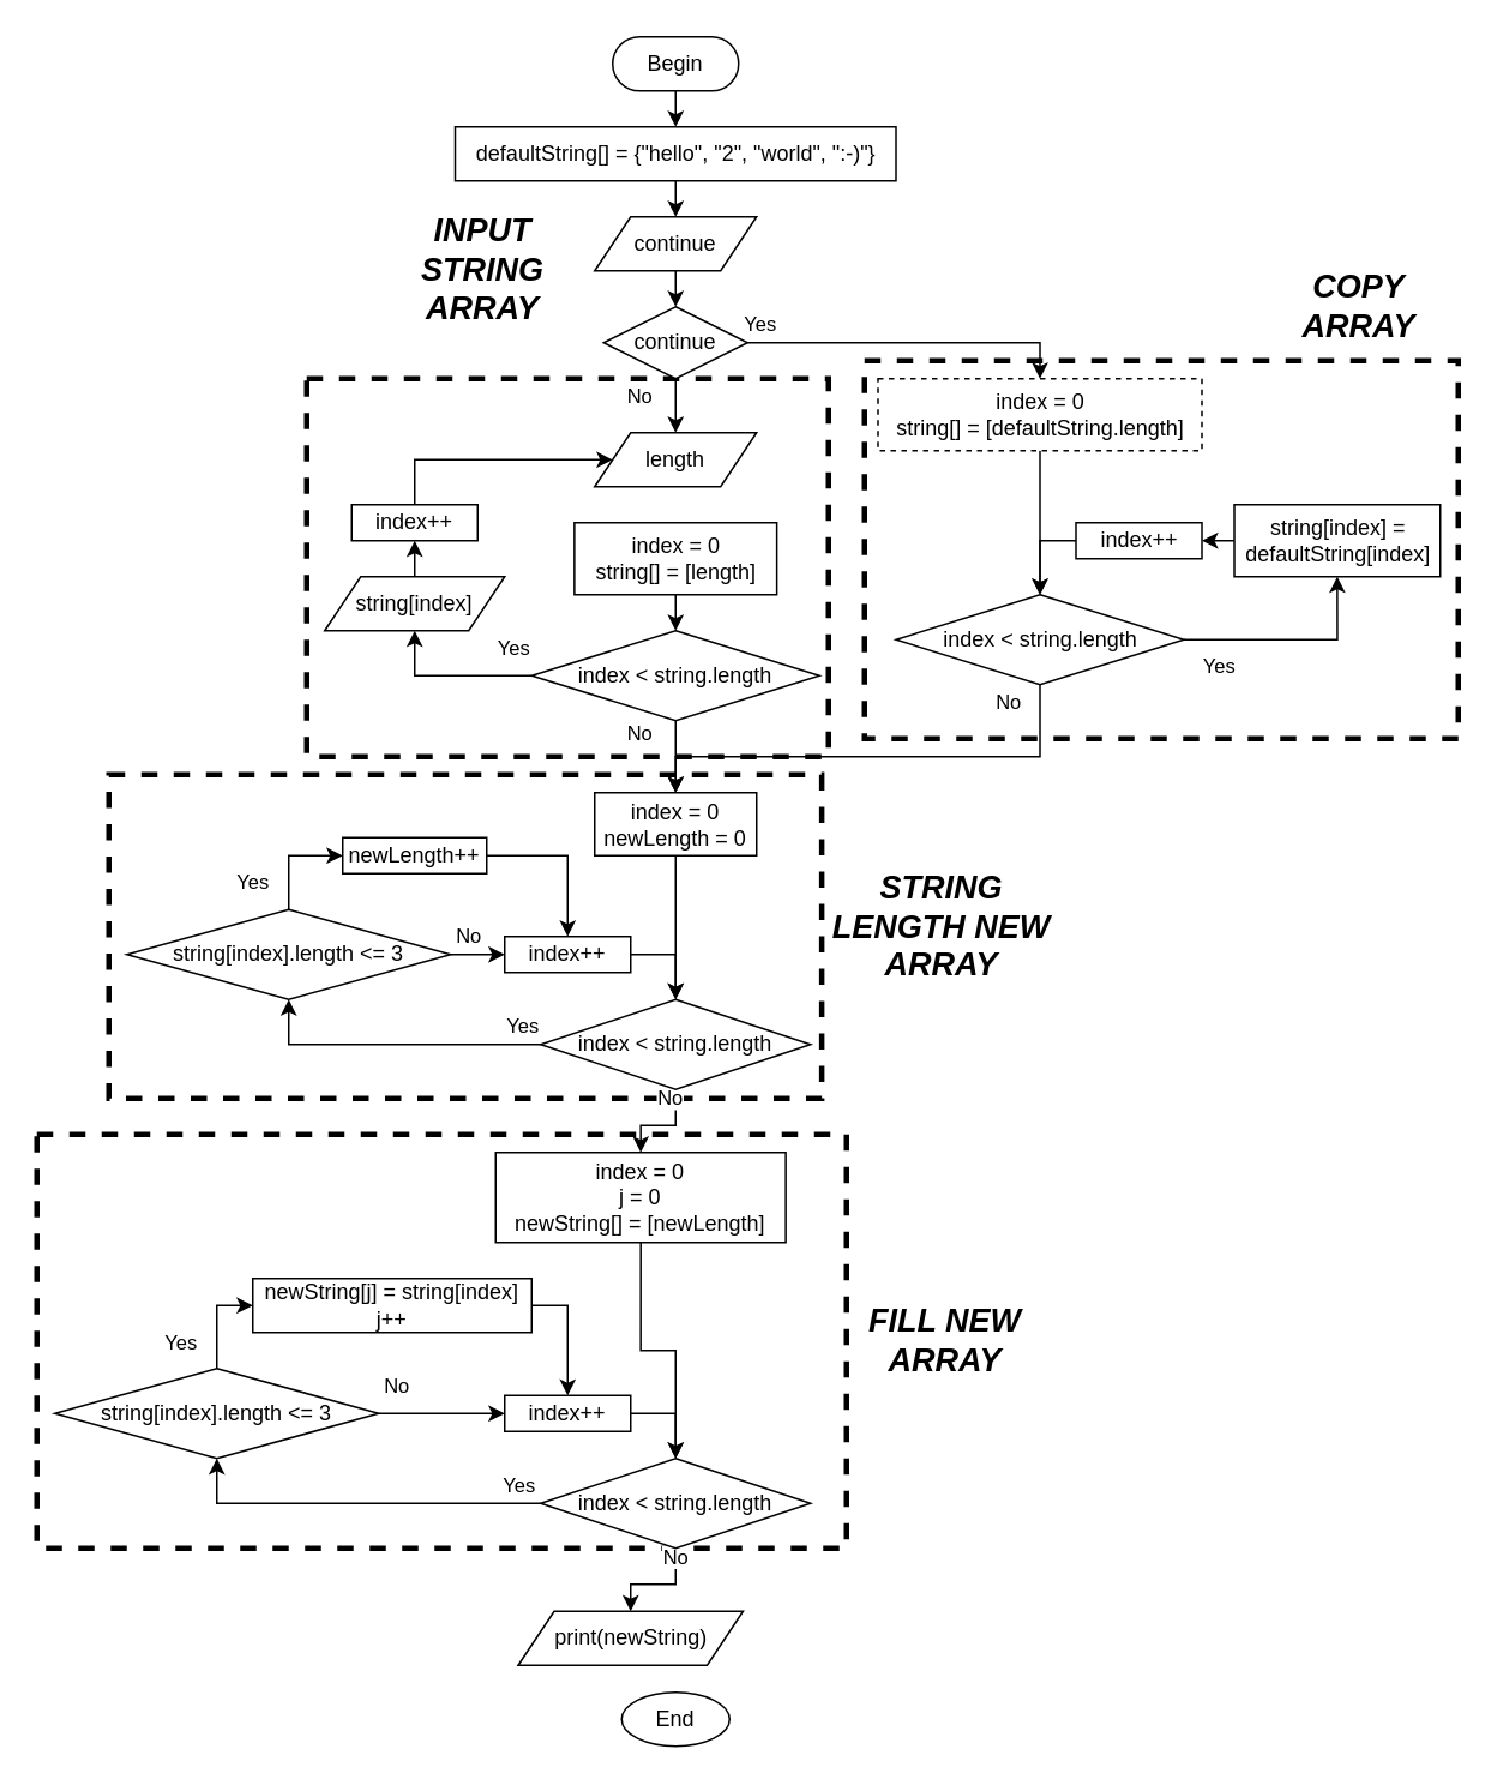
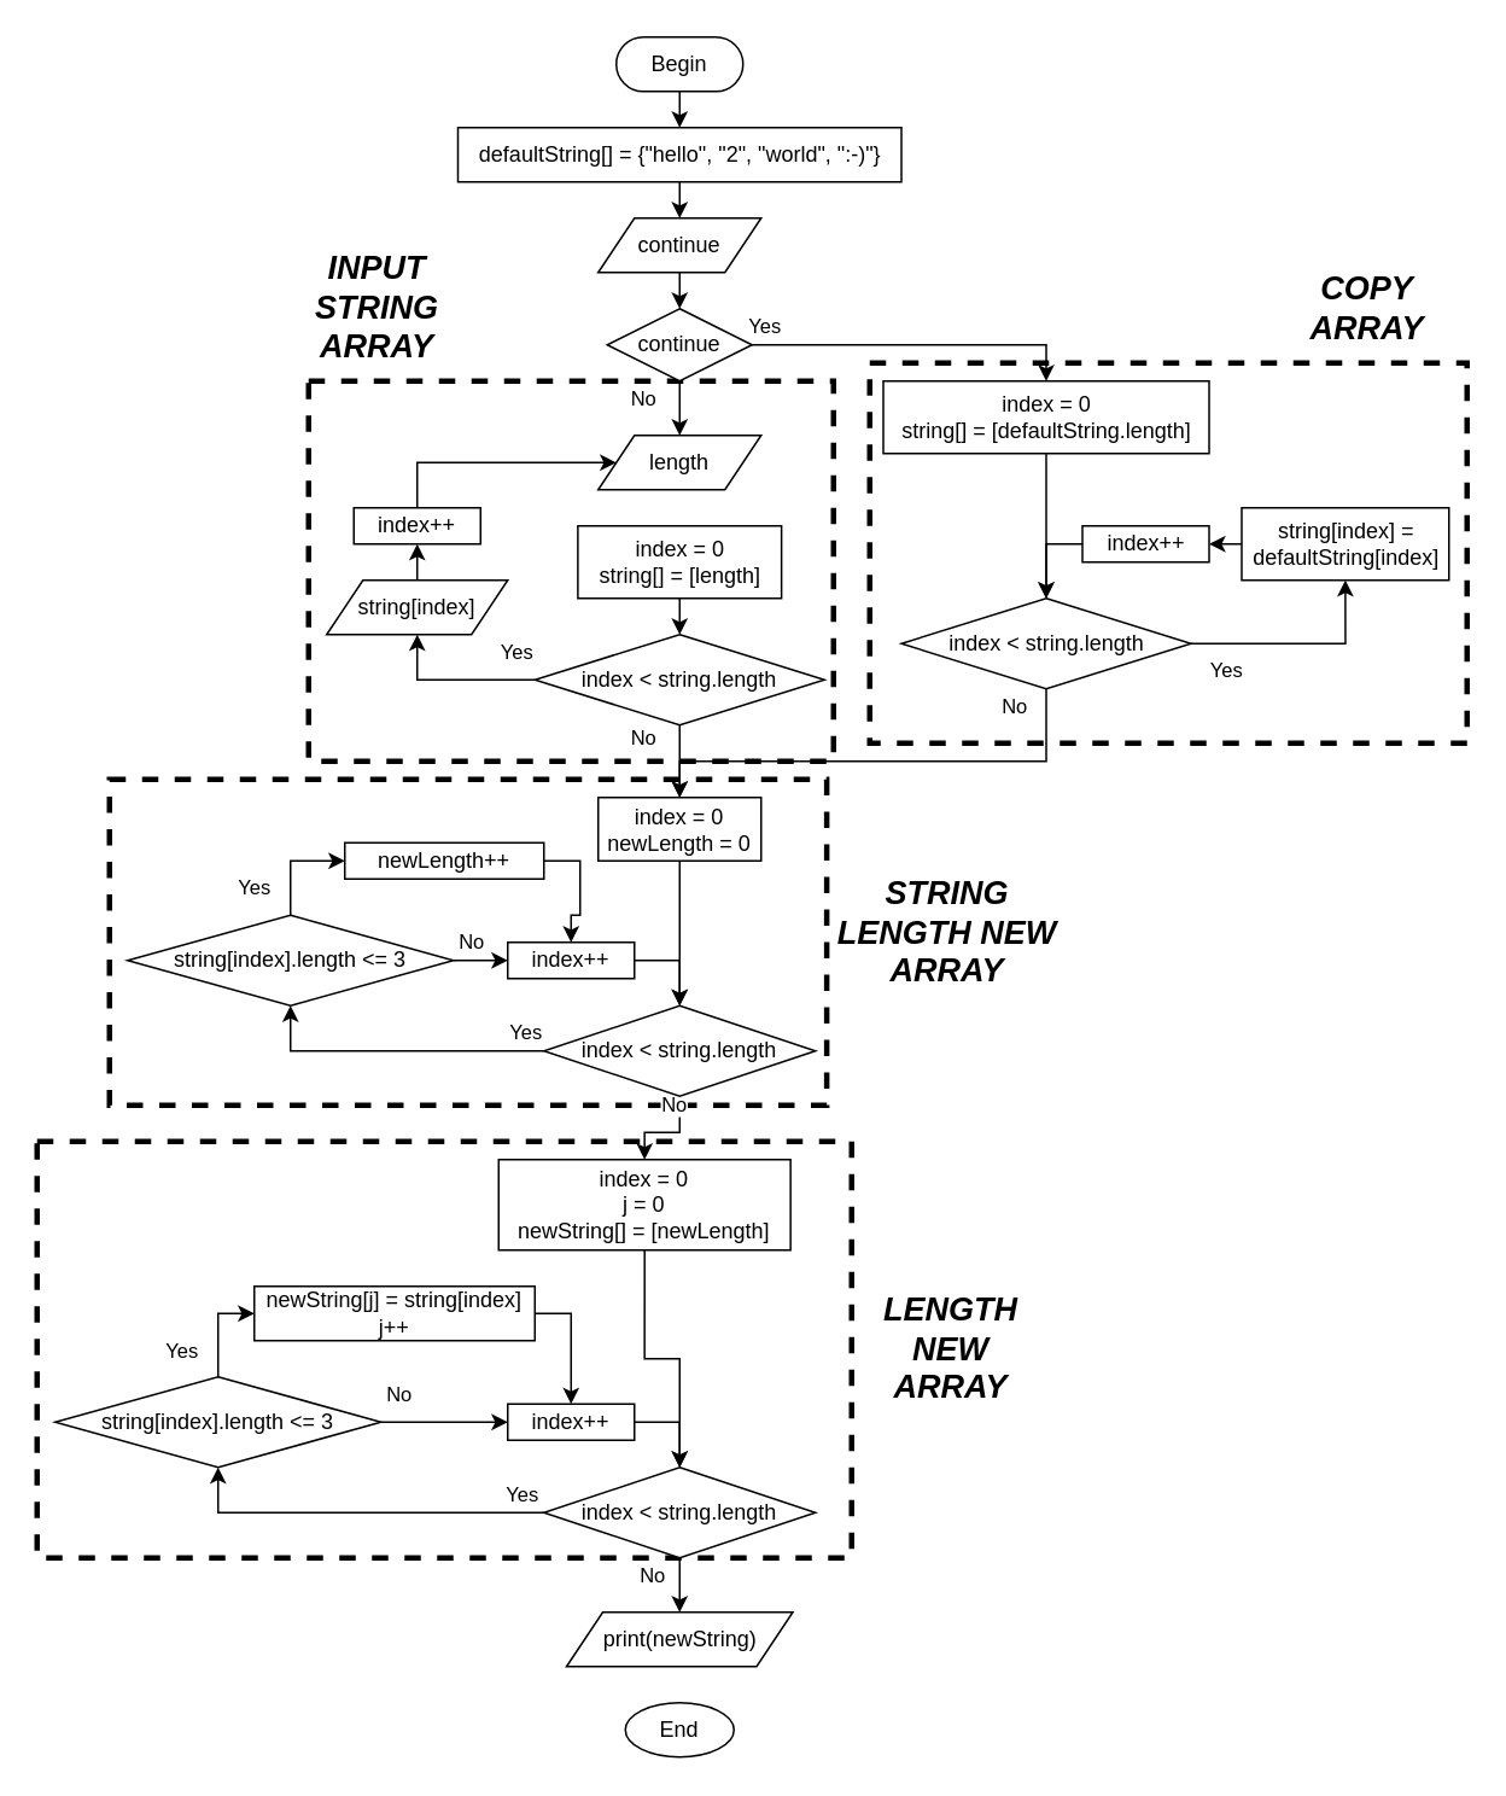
- <mxCell id="58" value="&lt;font style=&quot;font-size: 18px;&quot;&gt;&lt;b&gt;&lt;i&gt;INPUT STRING ARRAY&lt;/i&gt;&lt;/b&gt;&lt;/font&gt;" style="text;html=1;strokeColor=none;fillColor=none;align=center;verticalAlign=middle;whiteSpace=wrap;rounded=0;dashed=1;" vertex="1" parent="1"><mxGeometry x="222.5" y="120" width="90" height="60" as="geometry" /></mxCell>
+ <mxCell id="58" value="&lt;font style=&quot;font-size: 18px;&quot;&gt;&lt;b&gt;&lt;i&gt;INPUT STRING ARRAY&lt;/i&gt;&lt;/b&gt;&lt;/font&gt;" style="text;html=1;strokeColor=none;fillColor=none;align=center;verticalAlign=middle;whiteSpace=wrap;rounded=0;dashed=1;" vertex="1" parent="1"><mxGeometry x="162.5" y="140" width="90" height="60" as="geometry" /></mxCell>
- <mxCell id="34" value="index = 0&lt;br&gt;string[] = [defaultString.length]" style="rounded=0;whiteSpace=wrap;html=1;dashed=1;" vertex="1" parent="1"><mxGeometry x="487.5" y="210" width="180" height="40" as="geometry" /></mxCell>
+ <mxCell id="34" value="index = 0&lt;br&gt;string[] = [defaultString.length]" style="rounded=0;whiteSpace=wrap;html=1;" vertex="1" parent="1"><mxGeometry x="487.5" y="210" width="180" height="40" as="geometry" /></mxCell>
- <mxCell id="43" value="newLength++" style="rounded=0;whiteSpace=wrap;html=1;" vertex="1" parent="1"><mxGeometry x="190" y="465" width="80" height="20" as="geometry" /></mxCell>
+ <mxCell id="43" value="newLength++" style="rounded=0;whiteSpace=wrap;html=1;" vertex="1" parent="1"><mxGeometry x="190" y="465" width="110" height="20" as="geometry" /></mxCell>
- <mxCell id="61" value="&lt;span style=&quot;font-size: 18px;&quot;&gt;&lt;b&gt;&lt;i&gt;FILL NEW ARRAY&lt;/i&gt;&lt;/b&gt;&lt;/span&gt;" style="text;html=1;strokeColor=none;fillColor=none;align=center;verticalAlign=middle;whiteSpace=wrap;rounded=0;dashed=1;" vertex="1" parent="1"><mxGeometry x="480" y="715" width="90" height="60" as="geometry" /></mxCell>
+ <mxCell id="61" value="&lt;span style=&quot;font-size: 18px;&quot;&gt;&lt;b&gt;&lt;i&gt;LENGTH NEW ARRAY&lt;/i&gt;&lt;/b&gt;&lt;/span&gt;" style="text;html=1;strokeColor=none;fillColor=none;align=center;verticalAlign=middle;whiteSpace=wrap;rounded=0;dashed=1;" vertex="1" parent="1"><mxGeometry x="480" y="715" width="90" height="60" as="geometry" /></mxCell>
- <mxCell id="56" value="print(newString)" style="shape=parallelogram;perimeter=parallelogramPerimeter;whiteSpace=wrap;html=1;fixedSize=1;" vertex="1" parent="1"><mxGeometry x="287.5" y="895" width="125" height="30" as="geometry" /></mxCell>
+ <mxCell id="56" value="print(newString)" style="shape=parallelogram;perimeter=parallelogramPerimeter;whiteSpace=wrap;html=1;fixedSize=1;" vertex="1" parent="1"><mxGeometry x="312.5" y="890" width="125" height="30" as="geometry" /></mxCell>
